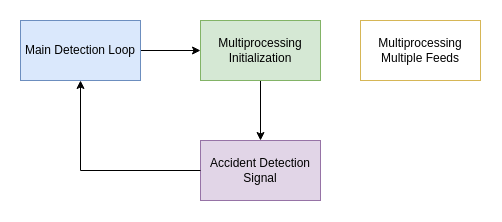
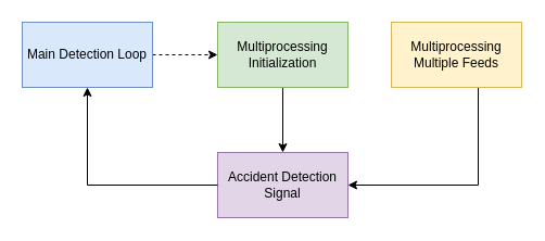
- <mxCell id="2" value="" style="edgeStyle=orthogonalEdgeStyle;rounded=0;orthogonalLoop=1;jettySize=auto;html=1;" edge="1" parent="1" source="3" target="5"><mxGeometry relative="1" as="geometry" /></mxCell>
+ <mxCell id="2" value="" style="edgeStyle=orthogonalEdgeStyle;rounded=0;orthogonalLoop=1;jettySize=auto;html=1;dashed=1;" edge="1" parent="1" source="3" target="5"><mxGeometry relative="1" as="geometry" /></mxCell>
- <mxCell id="7" value="Multiprocessing Multiple Feeds" style="rounded=0;whiteSpace=wrap;html=1;fillColor=#ffffff;strokeColor=#d6b656;" vertex="1" parent="1"><mxGeometry x="360" y="20" width="120" height="60" as="geometry" /></mxCell>
+ <mxCell id="7" value="Multiprocessing Multiple Feeds" style="rounded=0;whiteSpace=wrap;html=1;fillColor=#fff2cc;strokeColor=#d6b656;" vertex="1" parent="1"><mxGeometry x="360" y="20" width="120" height="60" as="geometry" /></mxCell>
+ <mxCell id="6" value="" style="edgeStyle=orthogonalEdgeStyle;rounded=0;orthogonalLoop=1;jettySize=auto;html=1;" edge="1" parent="1" source="7" target="8"><mxGeometry relative="1" as="geometry"><Array as="points"><mxPoint x="440" y="170" /></Array></mxGeometry></mxCell>
